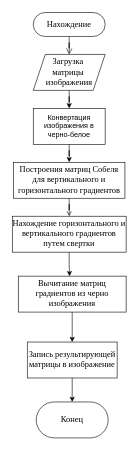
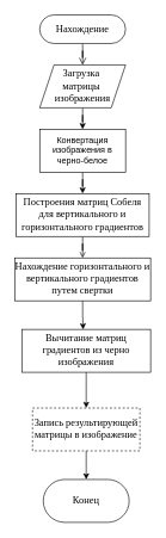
- <mxCell id="16" value="Запись результирующей матрицы в изображение" style="whiteSpace=wrap;html=1;fontSize=14;fontFamily=Times New Roman;rounded=0;" vertex="1" parent="1"><mxGeometry x="45" y="570" width="150" height="60" as="geometry" /></mxCell>
+ <mxCell id="16" value="Запись результирующей матрицы в изображение" style="whiteSpace=wrap;html=1;fontSize=14;fontFamily=Times New Roman;rounded=0;dashed=1;" vertex="1" parent="1"><mxGeometry x="45" y="570" width="150" height="60" as="geometry" /></mxCell>
